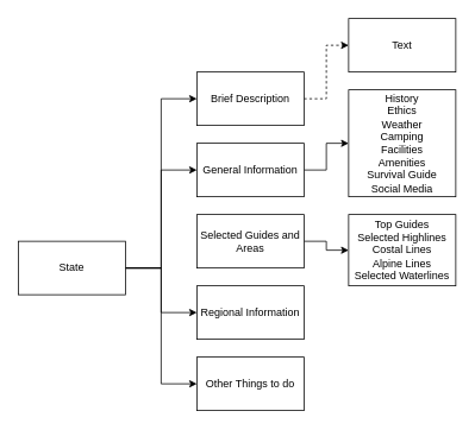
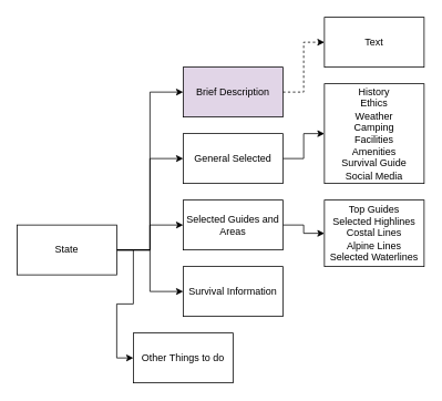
- <mxCell id="9" value="Brief Description" style="rounded=0;whiteSpace=wrap;html=1;" vertex="1" parent="1"><mxGeometry x="220" y="80" width="120" height="60" as="geometry" /></mxCell>
+ <mxCell id="9" value="Brief Description" style="rounded=0;whiteSpace=wrap;html=1;fillColor=#e1d5e7;" vertex="1" parent="1"><mxGeometry x="220" y="80" width="120" height="60" as="geometry" /></mxCell>
- <mxCell id="11" value="General Information" style="rounded=0;whiteSpace=wrap;html=1;" vertex="1" parent="1"><mxGeometry x="220" y="160" width="120" height="60" as="geometry" /></mxCell>
+ <mxCell id="11" value="General Selected" style="rounded=0;whiteSpace=wrap;html=1;" vertex="1" parent="1"><mxGeometry x="220" y="160" width="120" height="60" as="geometry" /></mxCell>
+ <mxCell id="4" style="edgeStyle=orthogonalEdgeStyle;rounded=0;orthogonalLoop=1;jettySize=auto;html=1;entryX=0;entryY=0.5;entryDx=0;entryDy=0;" edge="1" parent="1" source="7" target="13"><mxGeometry relative="1" as="geometry" /></mxCell>
- <mxCell id="15" value="Regional Information" style="rounded=0;whiteSpace=wrap;html=1;" vertex="1" parent="1"><mxGeometry x="220" y="320" width="120" height="60" as="geometry" /></mxCell>
+ <mxCell id="15" value="Survival Information" style="rounded=0;whiteSpace=wrap;html=1;" vertex="1" parent="1"><mxGeometry x="220" y="320" width="120" height="60" as="geometry" /></mxCell>
- <mxCell id="14" value="Other Things to do" style="rounded=0;whiteSpace=wrap;html=1;" vertex="1" parent="1"><mxGeometry x="220" y="400" width="120" height="60" as="geometry" /></mxCell>
+ <mxCell id="14" value="Other Things to do" style="rounded=0;whiteSpace=wrap;html=1;" vertex="1" parent="1"><mxGeometry x="160" y="400" width="120" height="60" as="geometry" /></mxCell>
